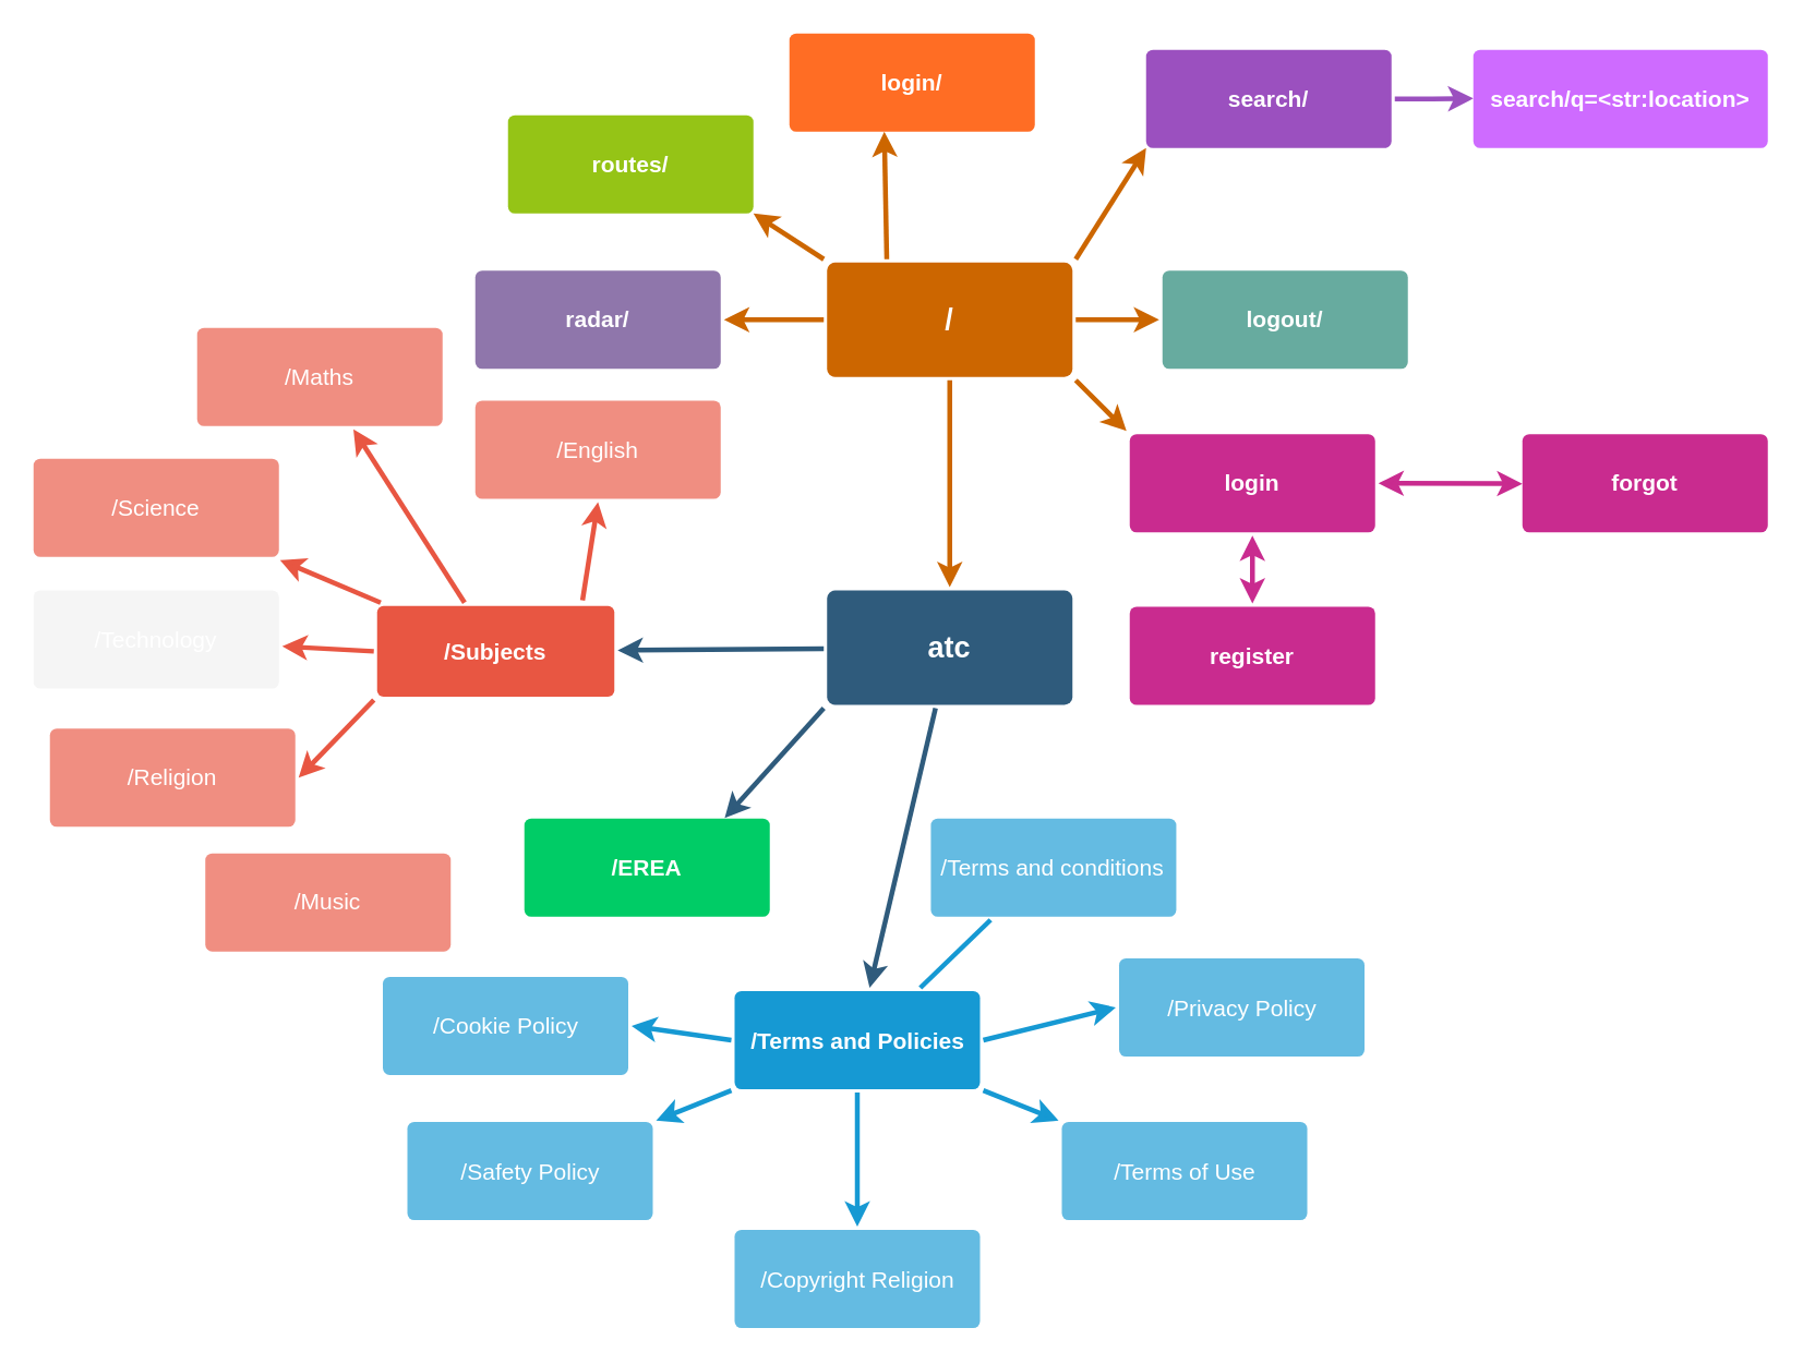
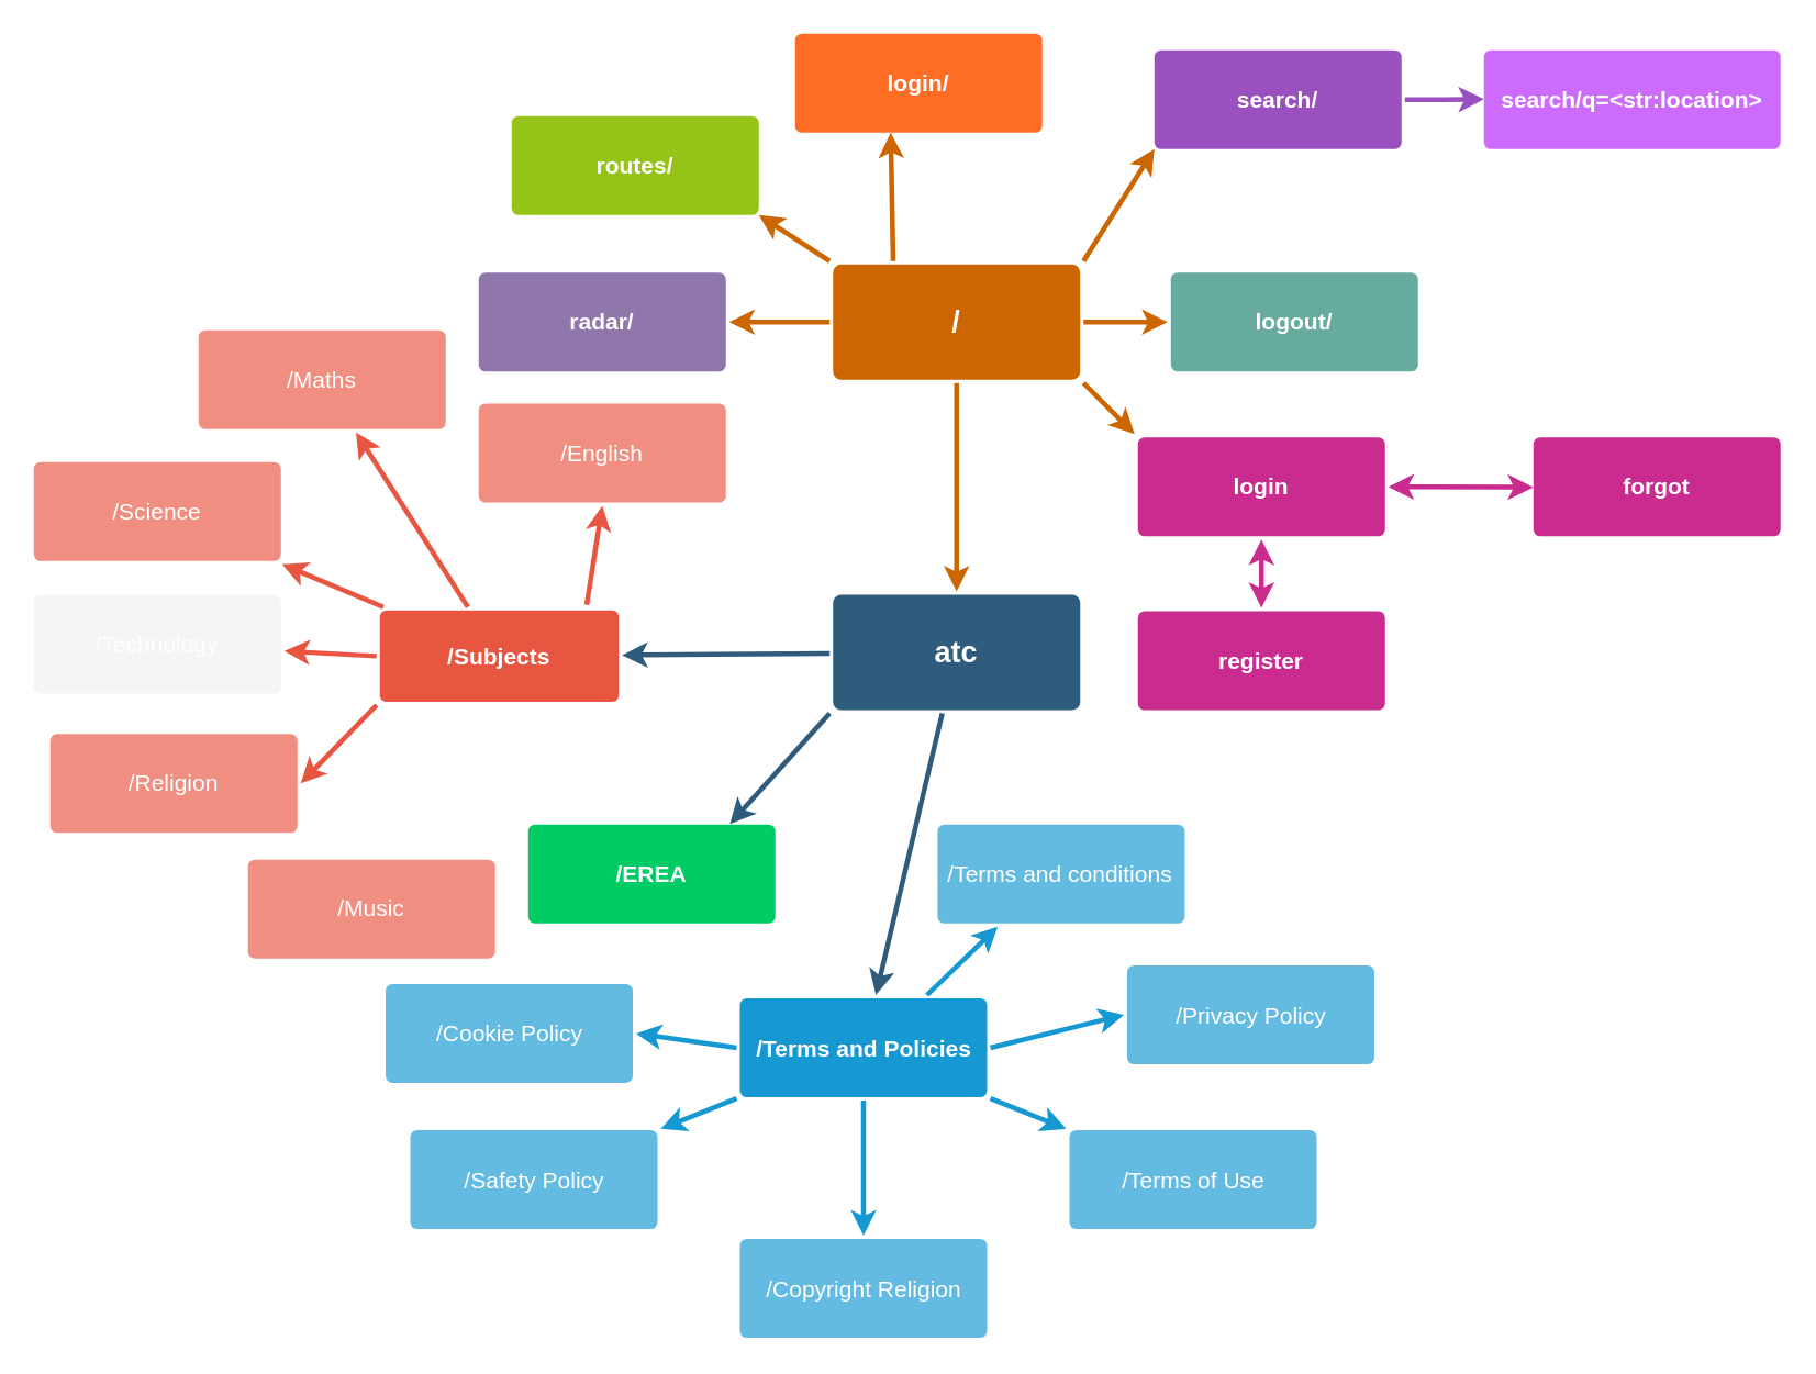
- <mxCell id="8" value="/Music" style="rounded=1;whiteSpace=wrap;html=1;shadow=0;labelBackgroundColor=none;strokeColor=none;strokeWidth=3;fillColor=#f08e81;fontFamily=Helvetica;fontSize=14;fontColor=#FFFFFF;align=center;spacing=5;fontStyle=0;arcSize=7;perimeterSpacing=2;" vertex="1" parent="1"><mxGeometry x="125" y="521.25" width="150" height="60" as="geometry" /></mxCell>
+ <mxCell id="8" value="/Music" style="rounded=1;whiteSpace=wrap;html=1;shadow=0;labelBackgroundColor=none;strokeColor=none;strokeWidth=3;fillColor=#f08e81;fontFamily=Helvetica;fontSize=14;fontColor=#FFFFFF;align=center;spacing=5;fontStyle=0;arcSize=7;perimeterSpacing=2;" vertex="1" parent="1"><mxGeometry x="150" y="521.25" width="150" height="60" as="geometry" /></mxCell>
- <mxCell id="27" value="" style="edgeStyle=none;rounded=0;jumpStyle=none;html=1;shadow=0;labelBackgroundColor=none;startArrow=none;startFill=0;endArrow=none;endFill=1;jettySize=auto;orthogonalLoop=1;strokeColor=#1699D3;strokeWidth=3;fontFamily=Helvetica;fontSize=14;fontColor=#FFFFFF;spacing=5;entryX=0.25;entryY=1;entryDx=0;entryDy=0;exitX=0.75;exitY=0;exitDx=0;exitDy=0;" edge="1" parent="1" source="14" target="28"><mxGeometry relative="1" as="geometry"><mxPoint x="563.496" y="582.424" as="sourcePoint" /></mxGeometry></mxCell>
+ <mxCell id="27" value="" style="edgeStyle=none;rounded=0;jumpStyle=none;html=1;shadow=0;labelBackgroundColor=none;startArrow=none;startFill=0;endArrow=classic;endFill=1;jettySize=auto;orthogonalLoop=1;strokeColor=#1699D3;strokeWidth=3;fontFamily=Helvetica;fontSize=14;fontColor=#FFFFFF;spacing=5;entryX=0.25;entryY=1;entryDx=0;entryDy=0;exitX=0.75;exitY=0;exitDx=0;exitDy=0;" edge="1" parent="1" source="14" target="28"><mxGeometry relative="1" as="geometry"><mxPoint x="563.496" y="582.424" as="sourcePoint" /></mxGeometry></mxCell>
